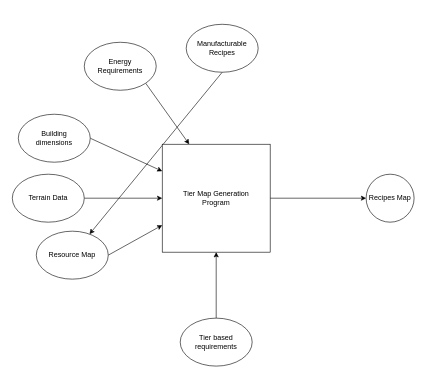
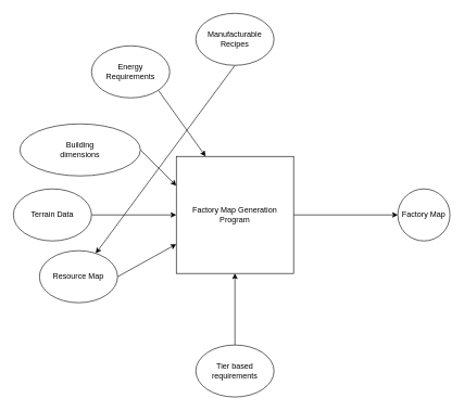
- <mxCell id="3" value="Manufacturable&lt;br&gt;Recipes" style="ellipse;whiteSpace=wrap;html=1;" parent="1" vertex="1"><mxGeometry x="310" y="40" width="120" height="80" as="geometry" /></mxCell>
+ <mxCell id="3" value="Manufacturable&lt;br&gt;Recipes" style="ellipse;whiteSpace=wrap;html=1;" parent="1" vertex="1"><mxGeometry x="300" y="20" width="120" height="80" as="geometry" /></mxCell>
- <mxCell id="10" value="Building&lt;br&gt;dimensions" style="ellipse;whiteSpace=wrap;html=1;" parent="1" vertex="1"><mxGeometry x="30" y="190" width="120" height="80" as="geometry" /></mxCell>
+ <mxCell id="10" value="Building&lt;br&gt;dimensions" style="ellipse;whiteSpace=wrap;html=1;" parent="1" vertex="1"><mxGeometry x="30" y="190" width="185" height="80" as="geometry" /></mxCell>
- <mxCell id="5" value="Tier Map Generation&lt;br&gt;Program" style="whiteSpace=wrap;html=1;aspect=fixed;" parent="1" vertex="1"><mxGeometry x="270" y="240" width="180" height="180" as="geometry" /></mxCell>
+ <mxCell id="5" value="Factory Map Generation&lt;br&gt;Program" style="whiteSpace=wrap;html=1;aspect=fixed;" parent="1" vertex="1"><mxGeometry x="270" y="240" width="180" height="180" as="geometry" /></mxCell>
- <mxCell id="6" value="Recipes Map" style="ellipse;whiteSpace=wrap;html=1;aspect=fixed;" parent="1" vertex="1"><mxGeometry x="610" y="290" width="80" height="80" as="geometry" /></mxCell>
+ <mxCell id="6" value="Factory Map" style="ellipse;whiteSpace=wrap;html=1;aspect=fixed;" parent="1" vertex="1"><mxGeometry x="610" y="290" width="80" height="80" as="geometry" /></mxCell>
